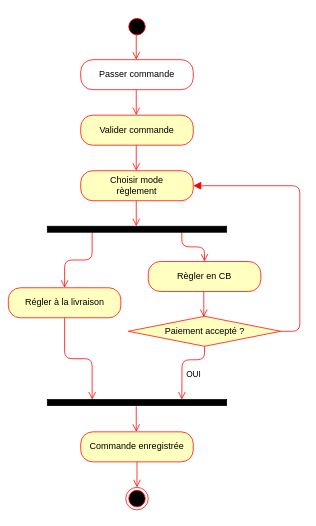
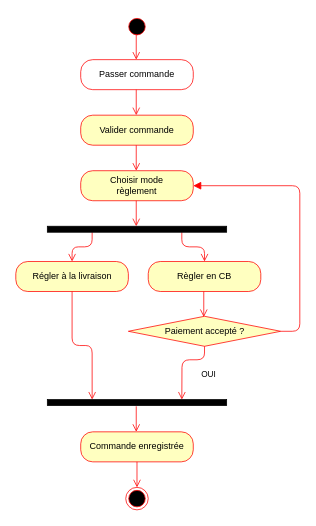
- <mxCell id="18" value="Régler à la livraison" style="rounded=1;whiteSpace=wrap;html=1;arcSize=40;fontColor=#000000;fillColor=#ffffc0;strokeColor=#ff0000;labelBackgroundColor=none;" parent="1" vertex="1"><mxGeometry x="10.5" y="383" width="150" height="40" as="geometry" /></mxCell>
+ <mxCell id="18" value="Régler à la livraison" style="rounded=1;whiteSpace=wrap;html=1;arcSize=40;fontColor=#000000;fillColor=#ffffc0;strokeColor=#ff0000;labelBackgroundColor=none;" parent="1" vertex="1"><mxGeometry x="20.5" y="348" width="150" height="40" as="geometry" /></mxCell>
- <mxCell id="9" value="OUI" style="text;html=1;resizable=0;points=[];autosize=1;align=left;verticalAlign=top;spacingTop=-4;labelBackgroundColor=none;fontSize=11;" parent="1" vertex="1"><mxGeometry x="246" y="489.5" width="35" height="14" as="geometry" /></mxCell>
+ <mxCell id="9" value="OUI" style="text;html=1;resizable=0;points=[];autosize=1;align=left;verticalAlign=top;spacingTop=-4;labelBackgroundColor=none;fontSize=11;" parent="1" vertex="1"><mxGeometry x="266" y="489.5" width="35" height="14" as="geometry" /></mxCell>
